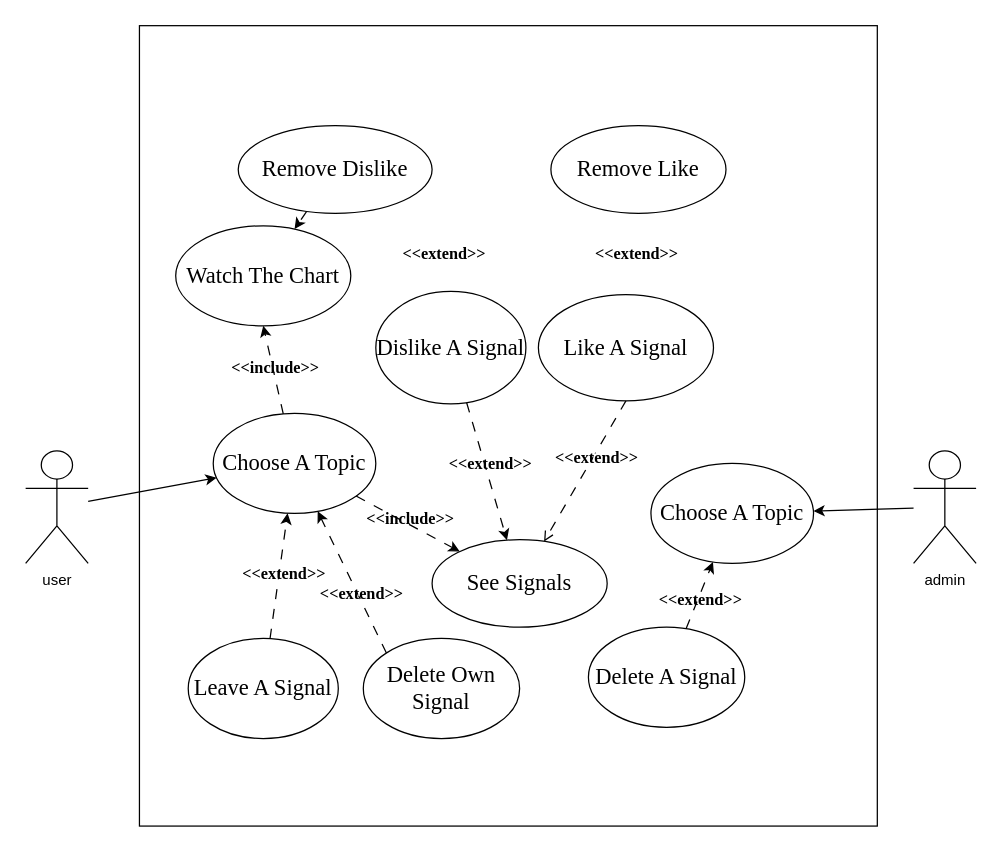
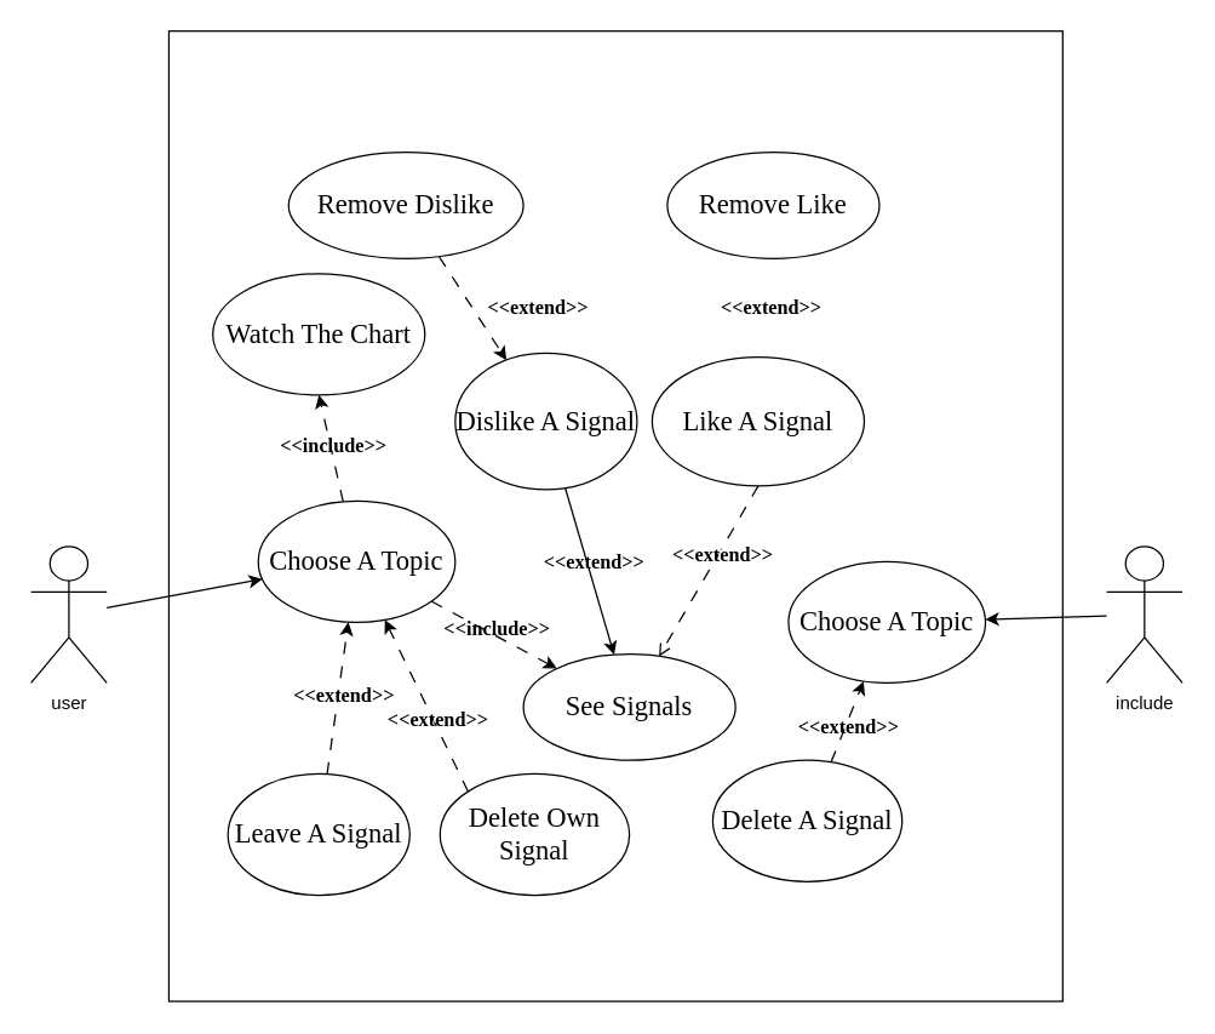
- <mxCell id="16" value="" style="endArrow=classic;html=1;dashed=1;dashPattern=8 8;fontFamily=Comic Sans MS;fontSize=18;" parent="1" source="14" target="26" edge="1"><mxGeometry width="50" height="50" relative="1" as="geometry"><mxPoint x="390" y="420" as="sourcePoint" /><mxPoint x="440" y="370" as="targetPoint" /></mxGeometry></mxCell>
+ <mxCell id="16" value="" style="endArrow=classic;html=1;dashed=1;dashPattern=8 8;fontFamily=Comic Sans MS;fontSize=18;" parent="1" source="14" target="7" edge="1"><mxGeometry width="50" height="50" relative="1" as="geometry"><mxPoint x="390" y="420" as="sourcePoint" /><mxPoint x="440" y="370" as="targetPoint" /></mxGeometry></mxCell>
- <mxCell id="12" value="" style="endArrow=classic;html=1;dashed=1;dashPattern=8 8;fontFamily=Comic Sans MS;fontSize=18;" parent="1" source="7" target="8" edge="1"><mxGeometry width="50" height="50" relative="1" as="geometry"><mxPoint x="390" y="420" as="sourcePoint" /><mxPoint x="440" y="370" as="targetPoint" /></mxGeometry></mxCell>
+ <mxCell id="12" value="" style="endArrow=classic;html=1;dashed=0;dashPattern=8 8;fontFamily=Comic Sans MS;fontSize=18;" parent="1" source="7" target="8" edge="1"><mxGeometry width="50" height="50" relative="1" as="geometry"><mxPoint x="390" y="420" as="sourcePoint" /><mxPoint x="440" y="370" as="targetPoint" /></mxGeometry></mxCell>
- <mxCell id="23" value="admin" style="shape=umlActor;verticalLabelPosition=bottom;verticalAlign=top;html=1;" parent="1" vertex="1"><mxGeometry x="730" y="360" width="50" height="90" as="geometry" /></mxCell>
+ <mxCell id="23" value="include" style="shape=umlActor;verticalLabelPosition=bottom;verticalAlign=top;html=1;" parent="1" vertex="1"><mxGeometry x="730" y="360" width="50" height="90" as="geometry" /></mxCell>
